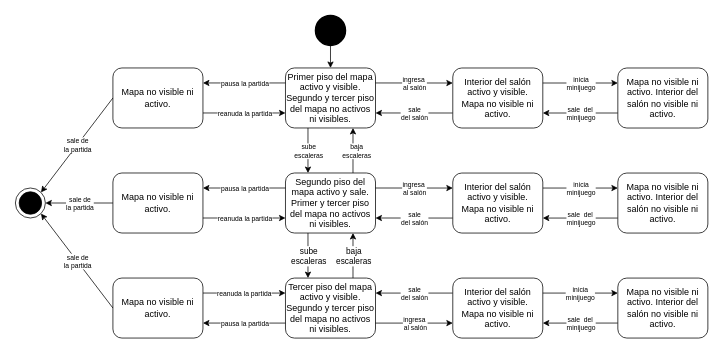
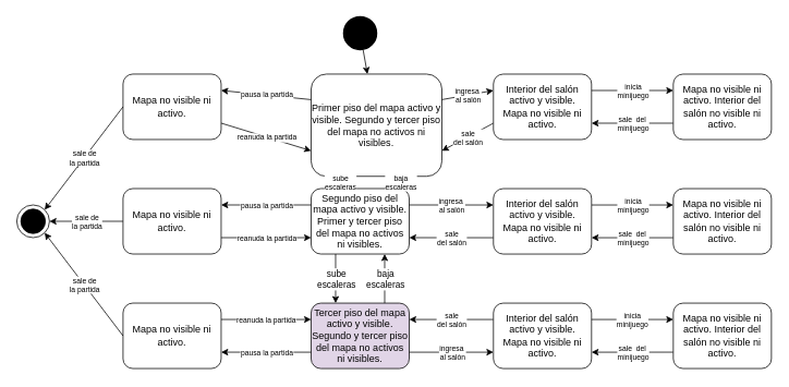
- <mxCell id="3" value="Primer piso del mapa activo y visible. Segundo y tercer piso del mapa no activos ni visibles." style="rounded=1;whiteSpace=wrap;html=1;fillColor=#FFFFFF;" parent="1" vertex="1"><mxGeometry x="380" y="90" width="120" height="80" as="geometry" /></mxCell>
+ <mxCell id="3" value="Primer piso del mapa activo y visible. Segundo y tercer piso del mapa no activos ni visibles." style="rounded=1;whiteSpace=wrap;html=1;fillColor=#FFFFFF;" parent="1" vertex="1"><mxGeometry x="380" y="90" width="160" height="125" as="geometry" /></mxCell>
- <mxCell id="4" value="Segundo piso del mapa activo y sale. Primer y tercer piso del mapa no activos ni visibles." style="rounded=1;whiteSpace=wrap;html=1;fillColor=#FFFFFF;" parent="1" vertex="1"><mxGeometry x="380" y="230" width="120" height="80" as="geometry" /></mxCell>
+ <mxCell id="4" value="Segundo piso del mapa activo y visible. Primer y tercer piso del mapa no activos ni visibles." style="rounded=1;whiteSpace=wrap;html=1;fillColor=#FFFFFF;" parent="1" vertex="1"><mxGeometry x="380" y="230" width="120" height="80" as="geometry" /></mxCell>
- <mxCell id="5" value="Tercer piso del mapa activo y visible. Segundo y tercer piso del mapa no activos ni visibles." style="rounded=1;whiteSpace=wrap;html=1;fillColor=#FFFFFF;" parent="1" vertex="1"><mxGeometry x="380" y="370.05" width="120" height="80" as="geometry" /></mxCell>
+ <mxCell id="5" value="Tercer piso del mapa activo y visible. Segundo y tercer piso del mapa no activos ni visibles." style="rounded=1;whiteSpace=wrap;html=1;fillColor=#e1d5e7;" parent="1" vertex="1"><mxGeometry x="380" y="370.05" width="120" height="80" as="geometry" /></mxCell>
